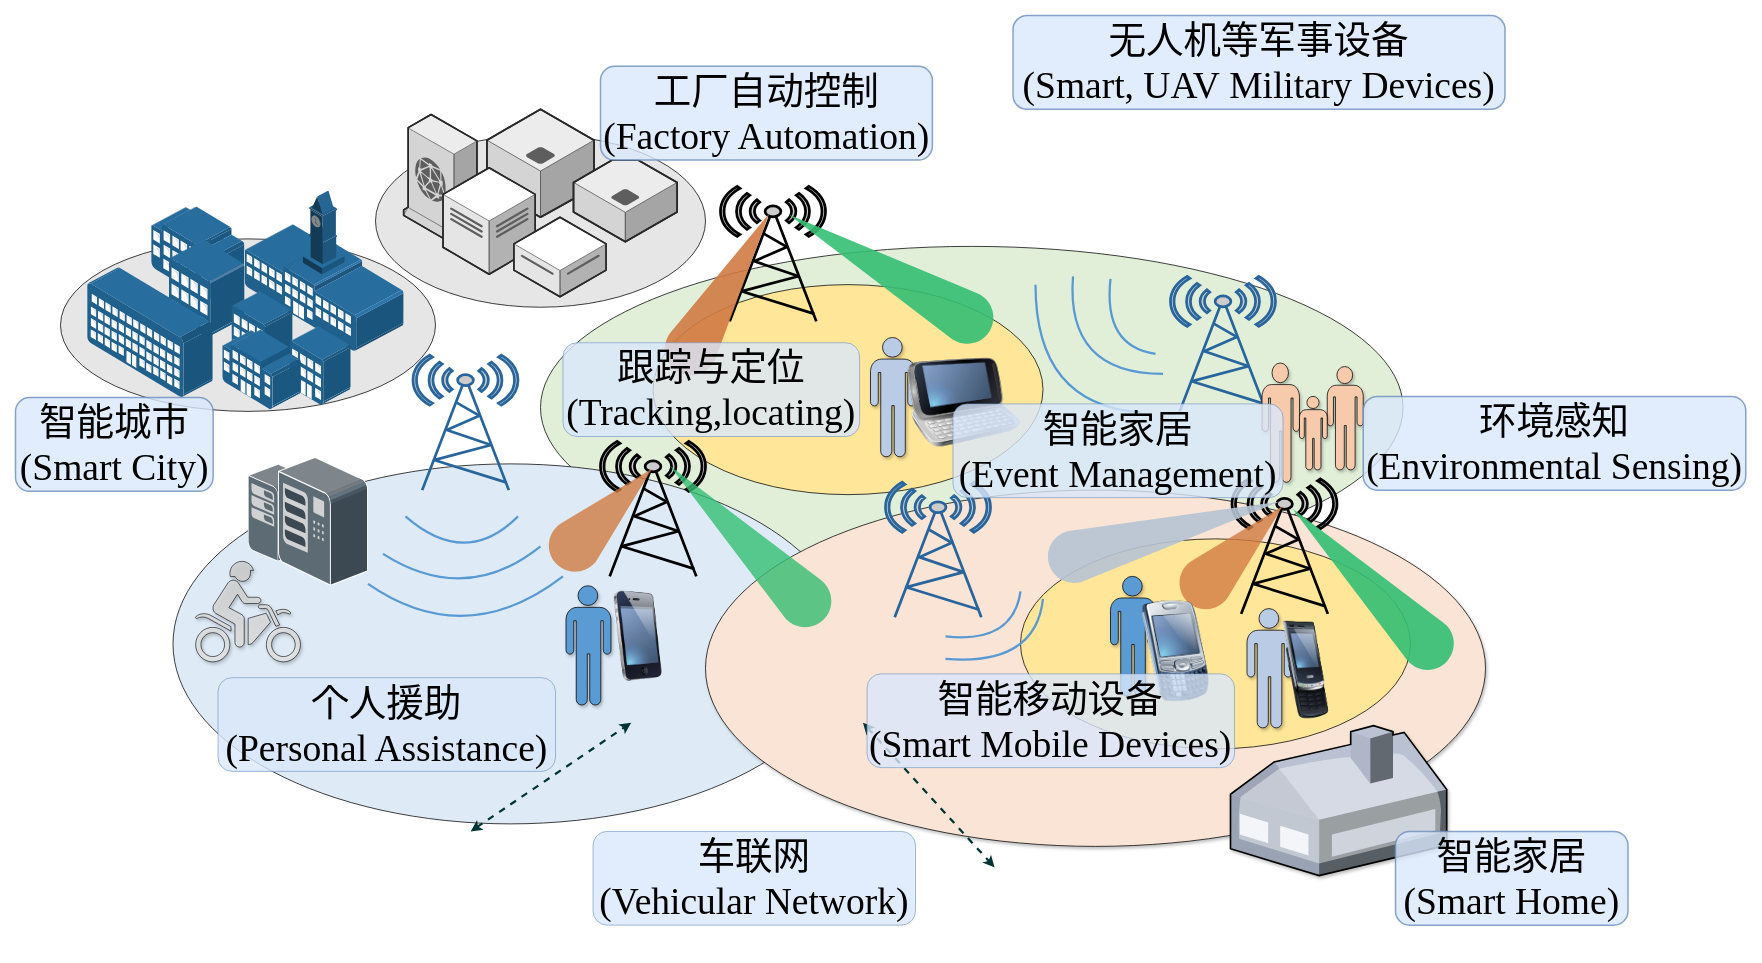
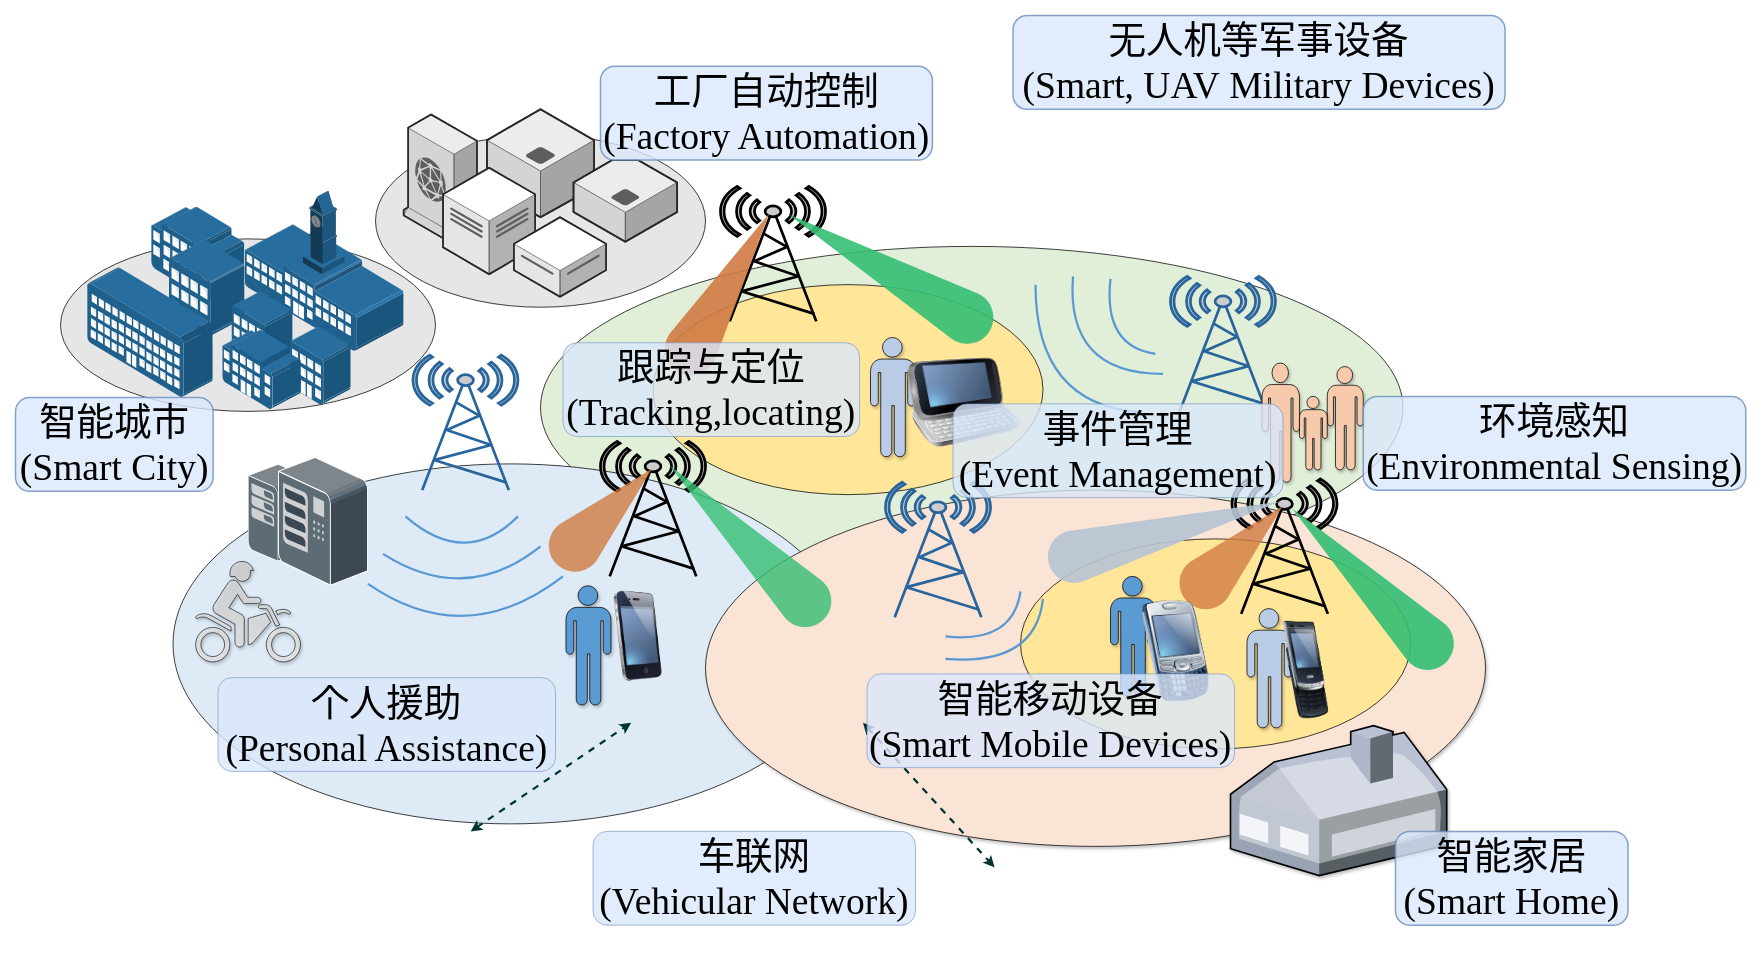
- <mxCell id="72" value="&lt;font style=&quot;font-size: 50px;&quot;&gt;&lt;font style=&quot;font-size: 50px;&quot; face=&quot;宋体&quot;&gt;智能家居&lt;br style=&quot;font-size: 50px;&quot;&gt;&lt;/font&gt;&lt;font style=&quot;font-size: 50px;&quot; face=&quot;Times New Roman&quot;&gt;(Event Management)&lt;/font&gt;&lt;br style=&quot;font-size: 50px;&quot;&gt;&lt;/font&gt;" style="rounded=1;whiteSpace=wrap;html=1;shadow=0;sketch=0;strokeColor=#6c8ebf;strokeWidth=1;fillColor=#dae8fc;fontSize=50;opacity=80;" parent="1" vertex="1"><mxGeometry x="1270" y="538" width="440" height="125" as="geometry" /></mxCell>
+ <mxCell id="72" value="&lt;font style=&quot;font-size: 50px;&quot;&gt;&lt;font style=&quot;font-size: 50px;&quot; face=&quot;宋体&quot;&gt;事件管理&lt;br style=&quot;font-size: 50px;&quot;&gt;&lt;/font&gt;&lt;font style=&quot;font-size: 50px;&quot; face=&quot;Times New Roman&quot;&gt;(Event Management)&lt;/font&gt;&lt;br style=&quot;font-size: 50px;&quot;&gt;&lt;/font&gt;" style="rounded=1;whiteSpace=wrap;html=1;shadow=0;sketch=0;strokeColor=#6c8ebf;strokeWidth=1;fillColor=#dae8fc;fontSize=50;opacity=80;" parent="1" vertex="1"><mxGeometry x="1270" y="538" width="440" height="125" as="geometry" /></mxCell>
